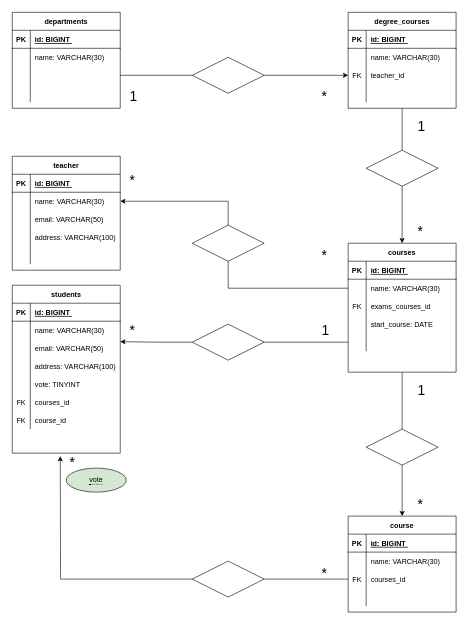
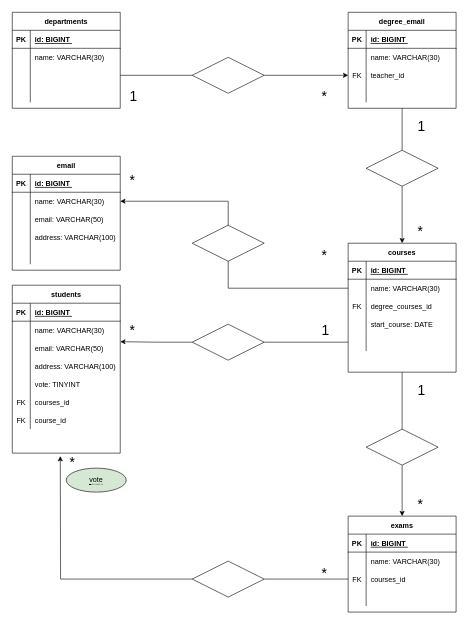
- <mxCell id="16" value="degree_courses" style="shape=table;startSize=30;container=1;collapsible=1;childLayout=tableLayout;fixedRows=1;rowLines=0;fontStyle=1;align=center;resizeLast=1;" vertex="1" parent="1"><mxGeometry x="580" y="20" width="180" height="160" as="geometry" /></mxCell>
+ <mxCell id="16" value="degree_email" style="shape=table;startSize=30;container=1;collapsible=1;childLayout=tableLayout;fixedRows=1;rowLines=0;fontStyle=1;align=center;resizeLast=1;" vertex="1" parent="1"><mxGeometry x="580" y="20" width="180" height="160" as="geometry" /></mxCell>
- <mxCell id="73" value="teacher" style="shape=table;startSize=30;container=1;collapsible=1;childLayout=tableLayout;fixedRows=1;rowLines=0;fontStyle=1;align=center;resizeLast=1;" vertex="1" parent="1"><mxGeometry x="20" y="260" width="180" height="190" as="geometry" /></mxCell>
+ <mxCell id="73" value="email" style="shape=table;startSize=30;container=1;collapsible=1;childLayout=tableLayout;fixedRows=1;rowLines=0;fontStyle=1;align=center;resizeLast=1;" vertex="1" parent="1"><mxGeometry x="20" y="260" width="180" height="190" as="geometry" /></mxCell>
- <mxCell id="44" value="exams_courses_id" style="shape=partialRectangle;connectable=0;fillColor=none;top=0;left=0;bottom=0;right=0;align=left;spacingLeft=6;overflow=hidden;" vertex="1" parent="42"><mxGeometry x="30" width="150" height="30" as="geometry"><mxRectangle width="150" height="30" as="alternateBounds" /></mxGeometry></mxCell>
+ <mxCell id="44" value="degree_courses_id" style="shape=partialRectangle;connectable=0;fillColor=none;top=0;left=0;bottom=0;right=0;align=left;spacingLeft=6;overflow=hidden;" vertex="1" parent="42"><mxGeometry x="30" width="150" height="30" as="geometry"><mxRectangle width="150" height="30" as="alternateBounds" /></mxGeometry></mxCell>
- <mxCell id="89" value="course" style="shape=table;startSize=30;container=1;collapsible=1;childLayout=tableLayout;fixedRows=1;rowLines=0;fontStyle=1;align=center;resizeLast=1;" vertex="1" parent="1"><mxGeometry x="580" y="860" width="180" height="160" as="geometry" /></mxCell>
+ <mxCell id="89" value="exams" style="shape=table;startSize=30;container=1;collapsible=1;childLayout=tableLayout;fixedRows=1;rowLines=0;fontStyle=1;align=center;resizeLast=1;" vertex="1" parent="1"><mxGeometry x="580" y="860" width="180" height="160" as="geometry" /></mxCell>
